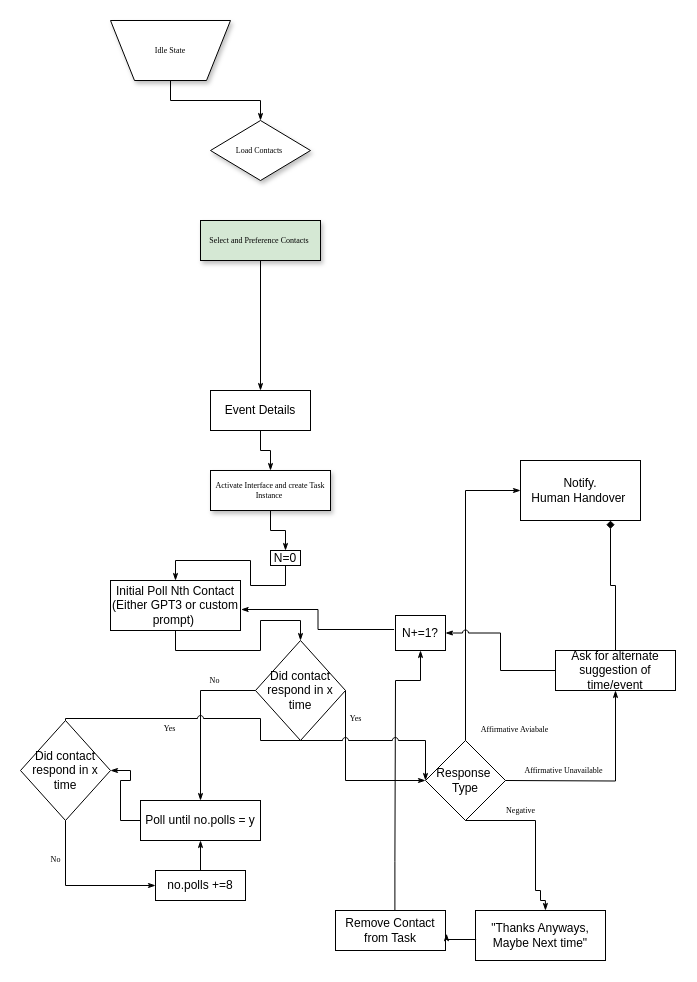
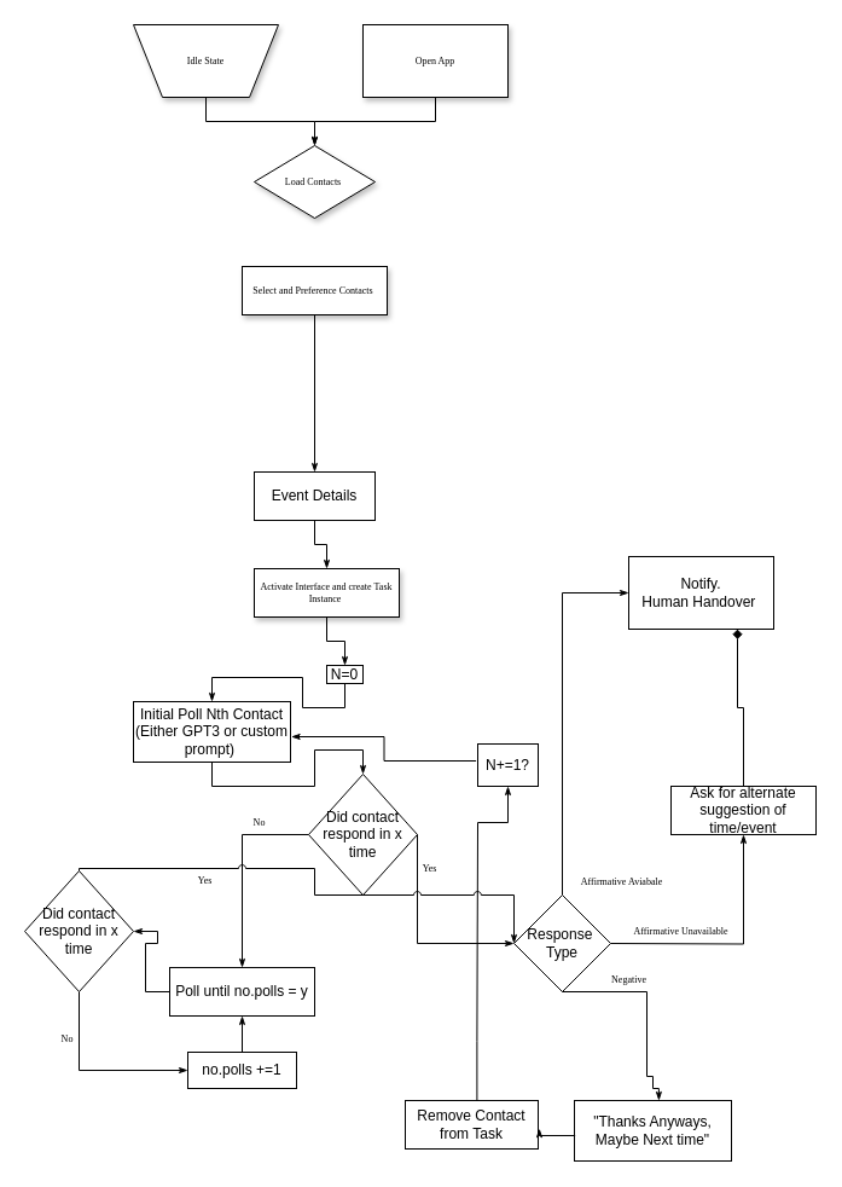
+ <mxCell id="5" value="Open App" style="rounded=0;whiteSpace=wrap;html=1;shadow=1;labelBackgroundColor=none;strokeWidth=1;fontFamily=Verdana;fontSize=8;align=center;" parent="1" vertex="1"><mxGeometry x="300" y="20" width="120" height="60" as="geometry" /></mxCell>
+ <mxCell id="4" style="edgeStyle=orthogonalEdgeStyle;rounded=0;html=1;labelBackgroundColor=none;startSize=5;endArrow=classicThin;endFill=1;endSize=5;jettySize=auto;orthogonalLoop=1;strokeWidth=1;fontFamily=Verdana;fontSize=8" parent="1" source="5" target="6" edge="1"><mxGeometry relative="1" as="geometry" /></mxCell>
- <mxCell id="8" value="Select and Preference Contacts&amp;nbsp;" style="whiteSpace=wrap;html=1;rounded=0;shadow=1;labelBackgroundColor=none;strokeWidth=1;fontFamily=Verdana;fontSize=8;align=center;fillColor=#d5e8d4;" parent="1" vertex="1"><mxGeometry x="200" y="220" width="120" height="40" as="geometry" /></mxCell>
+ <mxCell id="8" value="Select and Preference Contacts&amp;nbsp;" style="whiteSpace=wrap;html=1;rounded=0;shadow=1;labelBackgroundColor=none;strokeWidth=1;fontFamily=Verdana;fontSize=8;align=center;" parent="1" vertex="1"><mxGeometry x="200" y="220" width="120" height="40" as="geometry" /></mxCell>
- <mxCell id="40" style="edgeStyle=orthogonalEdgeStyle;rounded=0;html=1;labelBackgroundColor=none;startSize=5;endArrow=classicThin;endFill=1;endSize=5;jettySize=auto;orthogonalLoop=1;strokeWidth=1;fontFamily=Verdana;fontSize=8;exitX=0;exitY=0.5;exitDx=0;exitDy=0;entryX=1;entryY=0.5;entryDx=0;entryDy=0;jumpStyle=arc;" edge="1" parent="1" source="30" target="25"><mxGeometry relative="1" as="geometry"><mxPoint x="403.6" y="639" as="sourcePoint" /><mxPoint x="250.65" y="619" as="targetPoint" /></mxGeometry></mxCell>
- <mxCell id="35" value="no.polls +=8" style="rounded=0;whiteSpace=wrap;html=1;" vertex="1" parent="1"><mxGeometry x="155" y="870" width="90" height="30" as="geometry" /></mxCell>
+ <mxCell id="35" value="no.polls +=1" style="rounded=0;whiteSpace=wrap;html=1;" vertex="1" parent="1"><mxGeometry x="155" y="870" width="90" height="30" as="geometry" /></mxCell>
